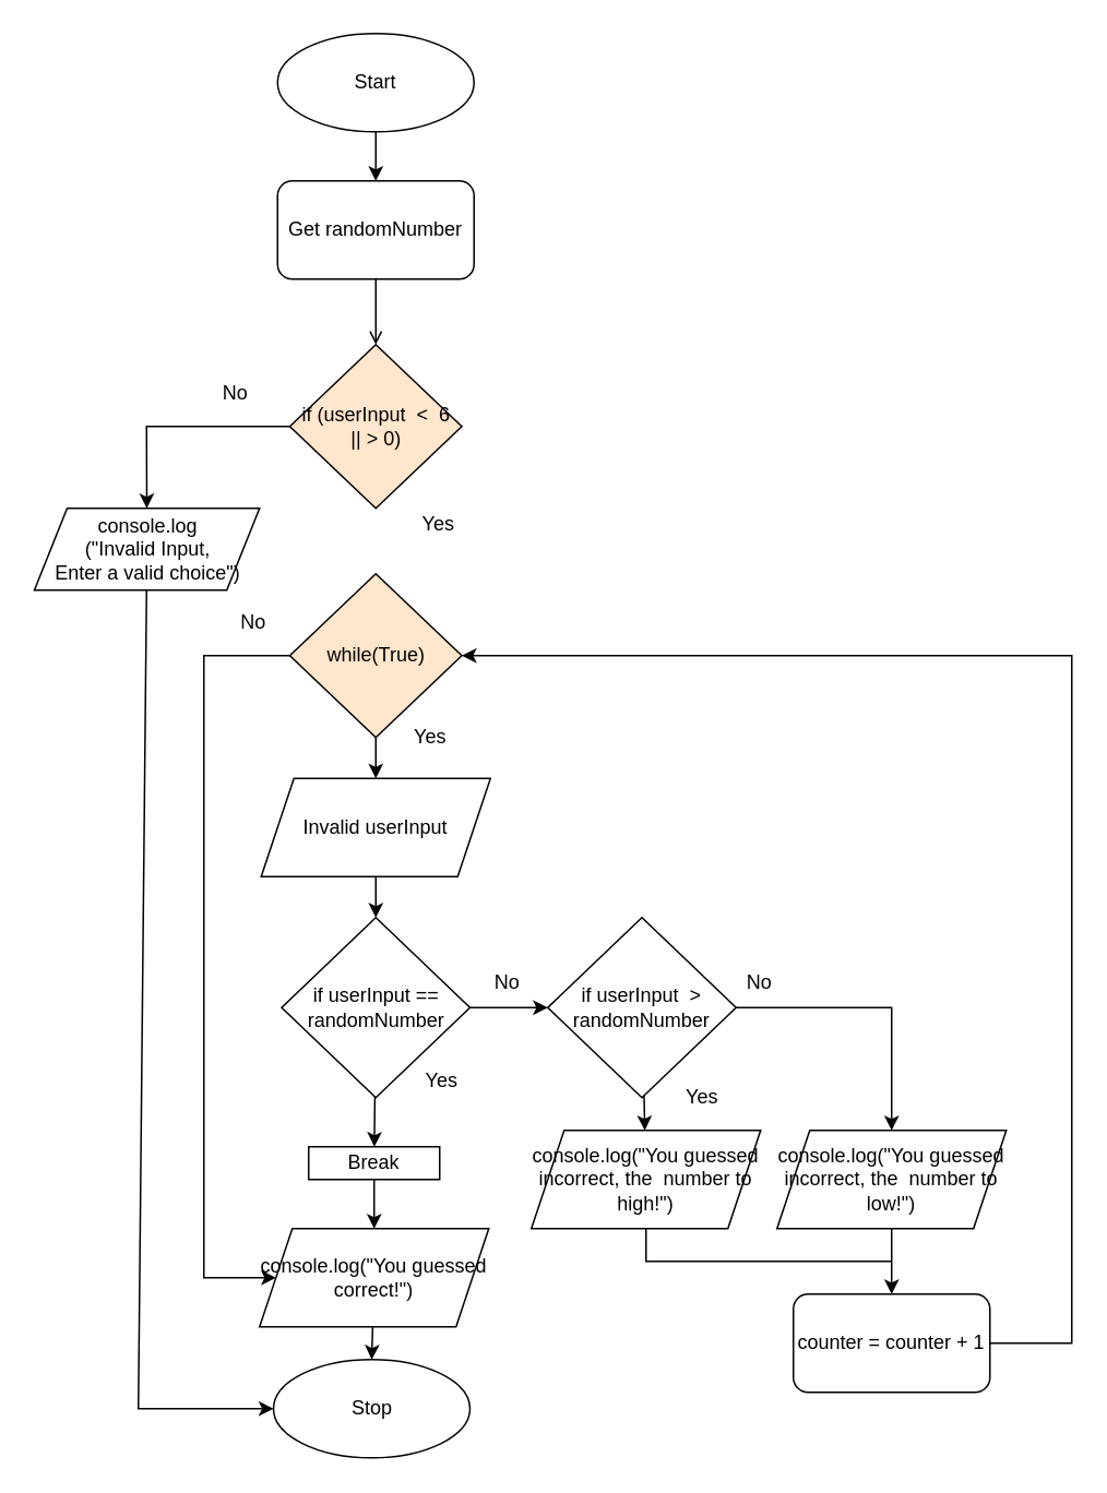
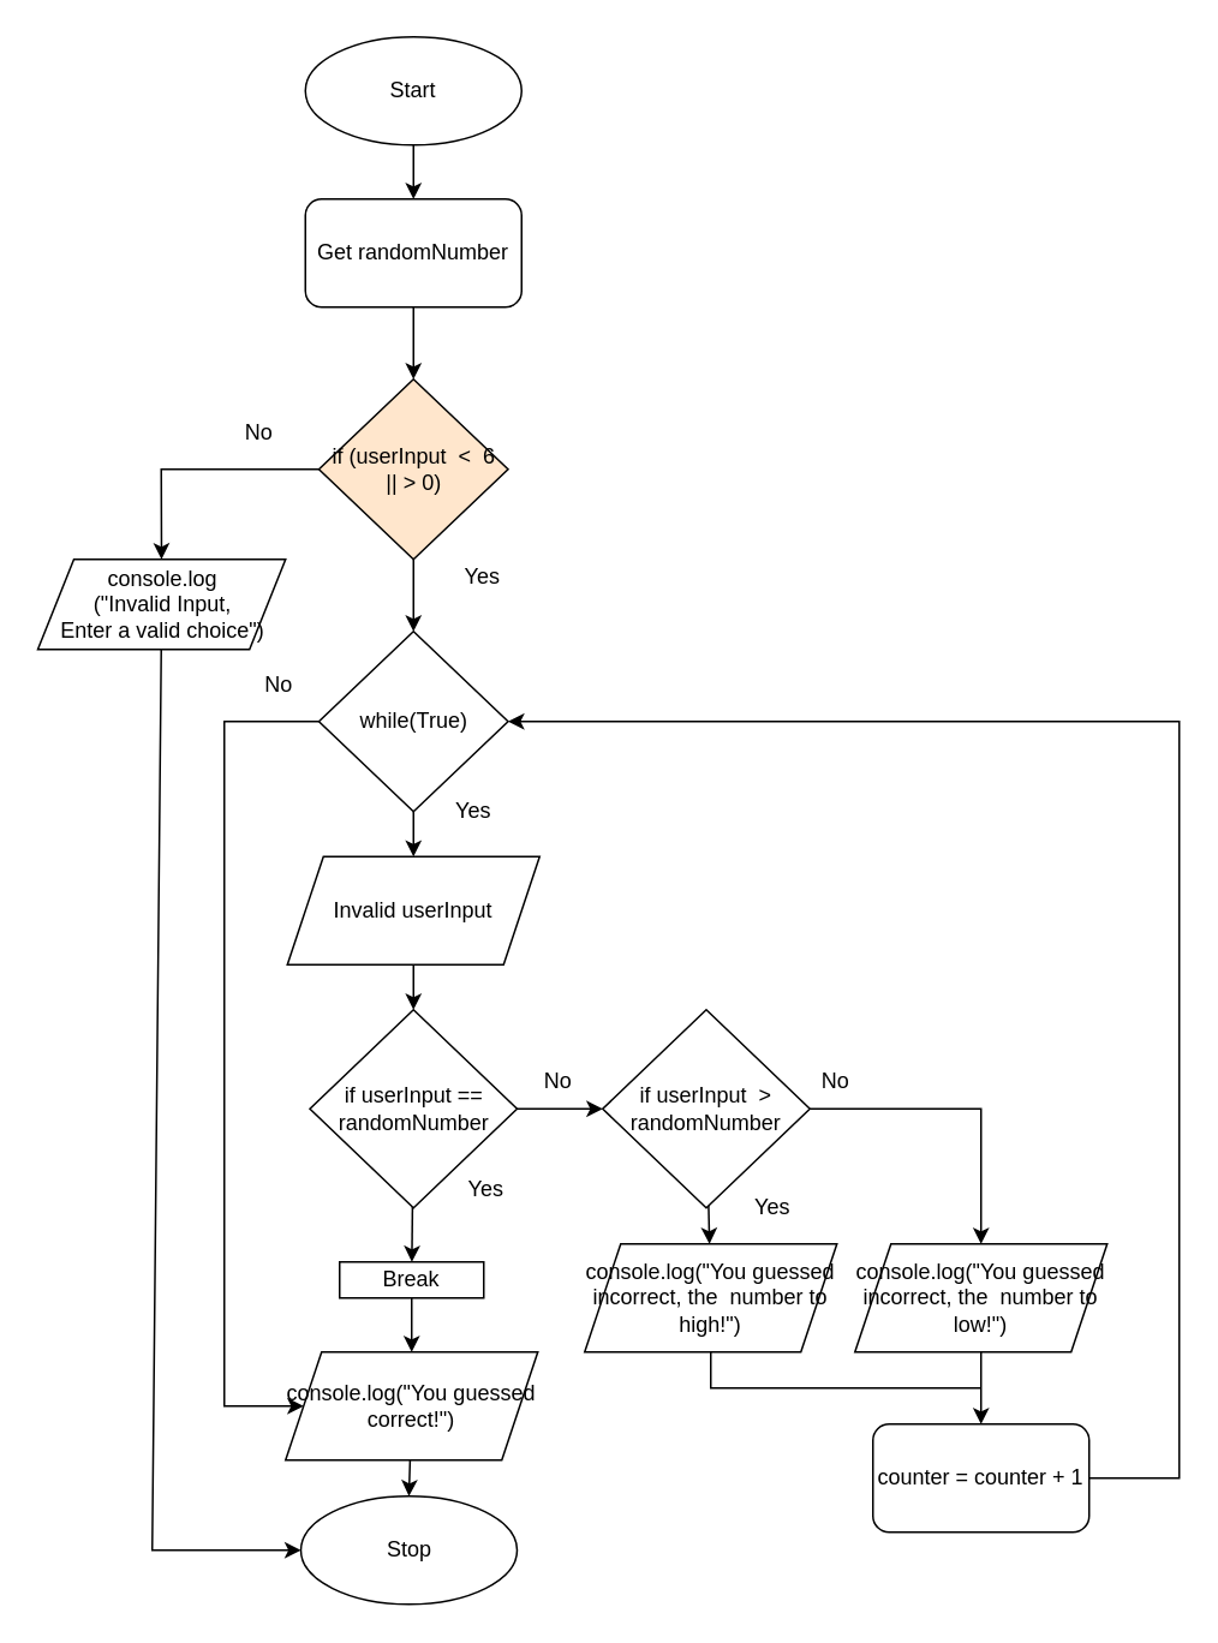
- <mxCell id="37" value="" style="edgeStyle=none;html=1;endArrow=open;" edge="1" parent="1" source="38" target="7"><mxGeometry relative="1" as="geometry" /></mxCell>
+ <mxCell id="37" value="" style="edgeStyle=none;html=1;" edge="1" parent="1" source="38" target="7"><mxGeometry relative="1" as="geometry" /></mxCell>
+ <mxCell id="5" style="edgeStyle=none;html=1;entryX=0.5;entryY=0;entryDx=0;entryDy=0;" parent="1" source="7" target="16" edge="1"><mxGeometry relative="1" as="geometry" /></mxCell>
- <mxCell id="16" value="while(True)" style="rhombus;whiteSpace=wrap;html=1;fillColor=#ffe6cc;" parent="1" vertex="1"><mxGeometry x="176.5" y="350" width="105" height="100" as="geometry" /></mxCell>
+ <mxCell id="16" value="while(True)" style="rhombus;whiteSpace=wrap;html=1;" parent="1" vertex="1"><mxGeometry x="176.5" y="350" width="105" height="100" as="geometry" /></mxCell>
